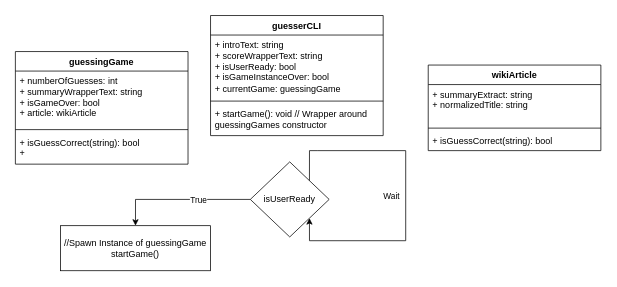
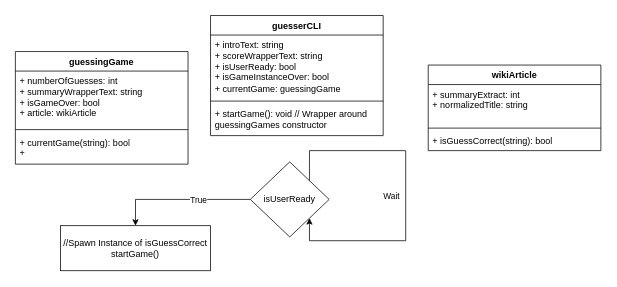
- <mxCell id="3" value="+ summaryExtract: string&lt;br&gt;+ normalizedTitle: string" style="text;strokeColor=none;fillColor=none;align=left;verticalAlign=top;spacingLeft=4;spacingRight=4;overflow=hidden;rotatable=0;points=[[0,0.5],[1,0.5]];portConstraint=eastwest;whiteSpace=wrap;html=1;" vertex="1" parent="2"><mxGeometry y="26" width="230" height="54" as="geometry" /></mxCell>
+ <mxCell id="3" value="+ summaryExtract: int&lt;br&gt;+ normalizedTitle: string" style="text;strokeColor=none;fillColor=none;align=left;verticalAlign=top;spacingLeft=4;spacingRight=4;overflow=hidden;rotatable=0;points=[[0,0.5],[1,0.5]];portConstraint=eastwest;whiteSpace=wrap;html=1;" vertex="1" parent="2"><mxGeometry y="26" width="230" height="54" as="geometry" /></mxCell>
- <mxCell id="13" value="+ isGuessCorrect(string): bool&lt;br&gt;+&amp;nbsp;" style="text;strokeColor=none;fillColor=none;align=left;verticalAlign=top;spacingLeft=4;spacingRight=4;overflow=hidden;rotatable=0;points=[[0,0.5],[1,0.5]];portConstraint=eastwest;whiteSpace=wrap;html=1;" vertex="1" parent="10"><mxGeometry y="108" width="230" height="42" as="geometry" /></mxCell>
+ <mxCell id="13" value="+ currentGame(string): bool&lt;br&gt;+&amp;nbsp;" style="text;strokeColor=none;fillColor=none;align=left;verticalAlign=top;spacingLeft=4;spacingRight=4;overflow=hidden;rotatable=0;points=[[0,0.5],[1,0.5]];portConstraint=eastwest;whiteSpace=wrap;html=1;" vertex="1" parent="10"><mxGeometry y="108" width="230" height="42" as="geometry" /></mxCell>
- <mxCell id="19" value="//Spawn Instance of guessingGame&lt;br&gt;startGame()" style="rounded=0;whiteSpace=wrap;html=1;" vertex="1" parent="1"><mxGeometry x="80" y="300" width="200" height="60" as="geometry" /></mxCell>
+ <mxCell id="19" value="//Spawn Instance of isGuessCorrect&lt;br&gt;startGame()" style="rounded=0;whiteSpace=wrap;html=1;" vertex="1" parent="1"><mxGeometry x="80" y="300" width="200" height="60" as="geometry" /></mxCell>
